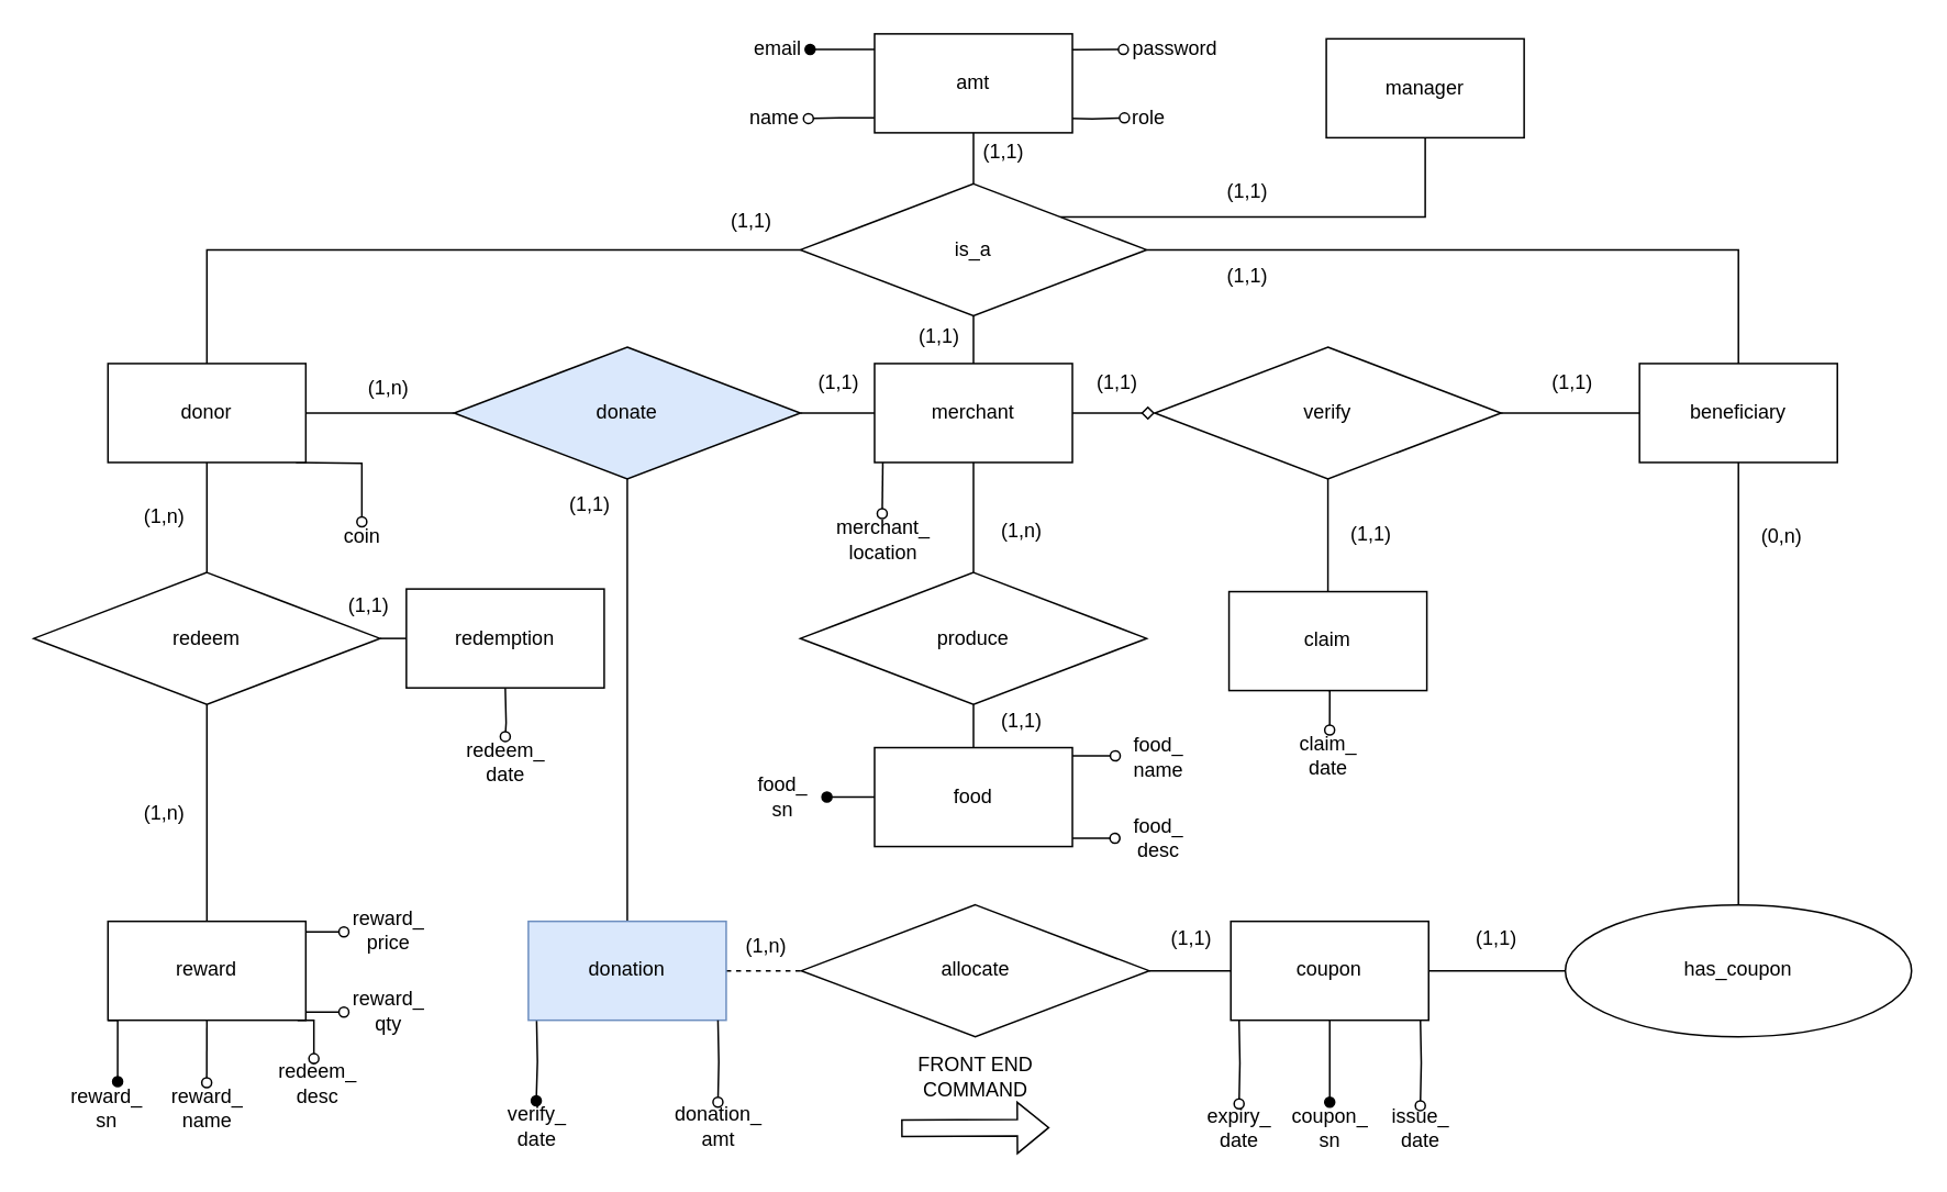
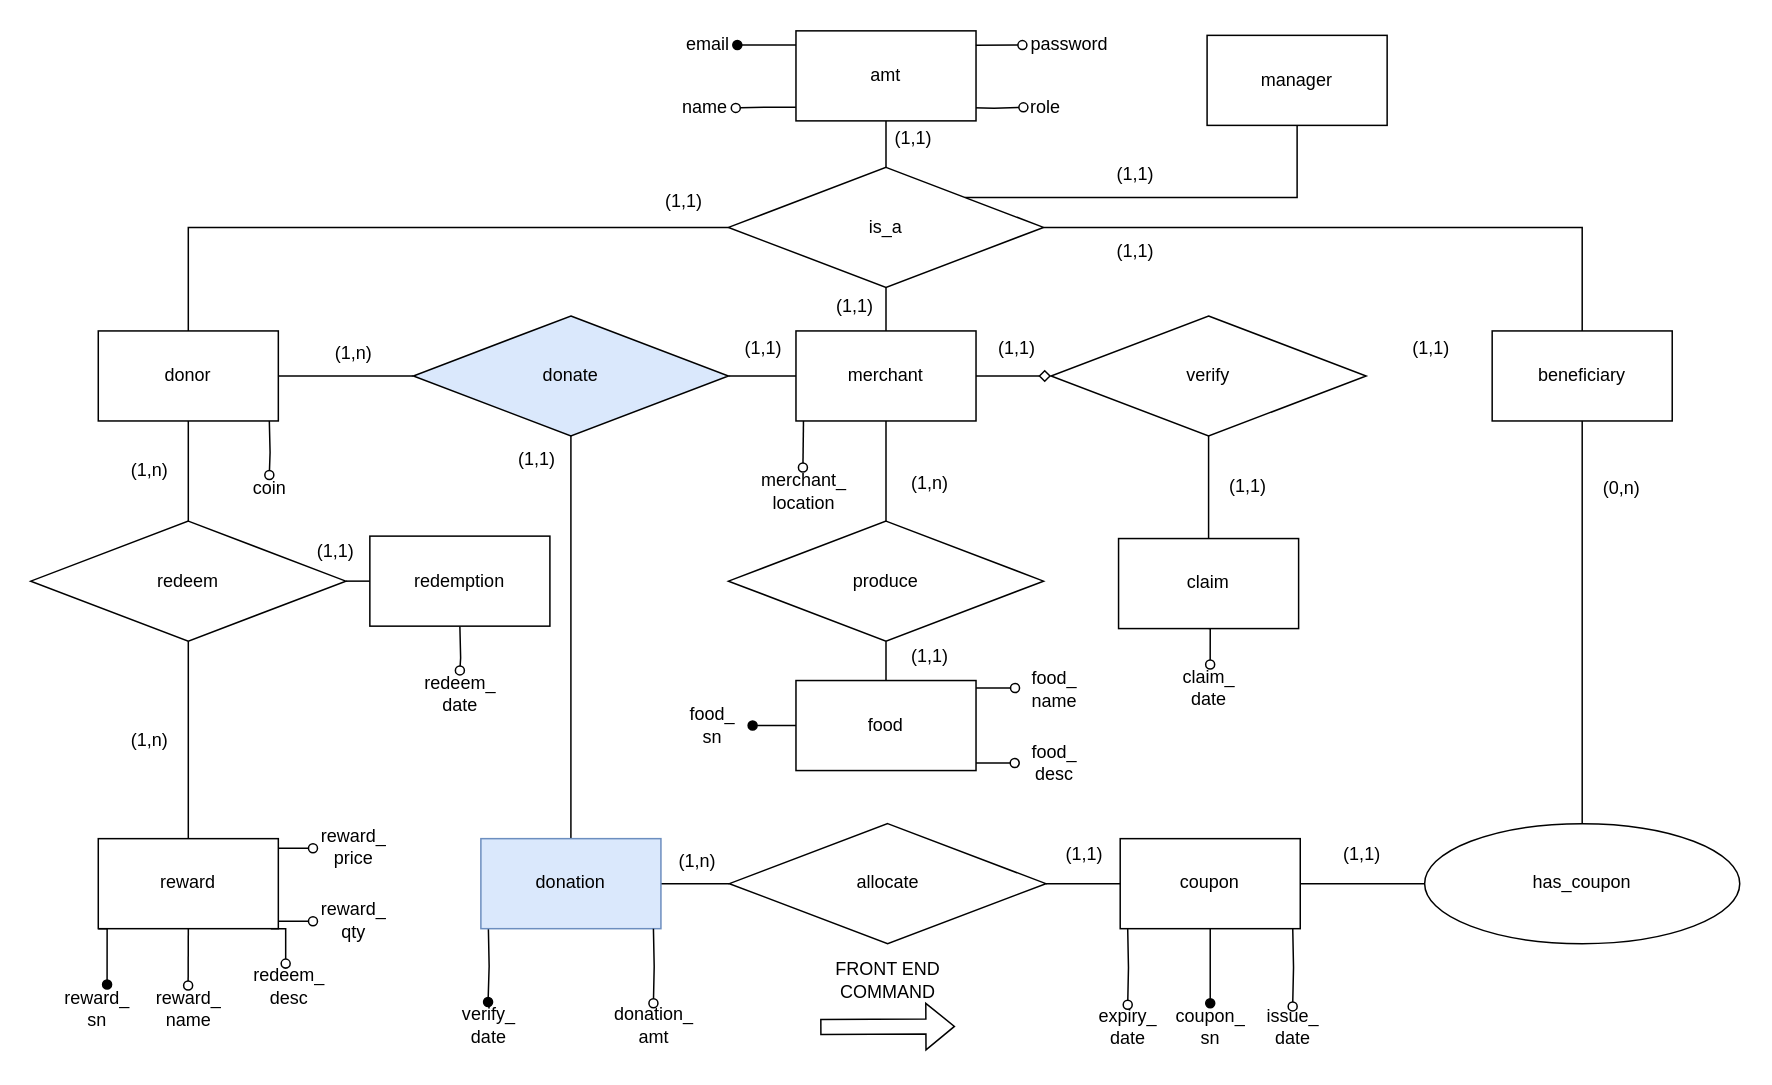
- <mxCell id="16" value="" style="edgeStyle=orthogonalEdgeStyle;rounded=0;orthogonalLoop=1;jettySize=auto;html=1;endArrow=none;endFill=0;" parent="1" source="18" target="20" edge="1"><mxGeometry relative="1" as="geometry" /></mxCell>
- <mxCell id="6" value="coin" style="text;html=1;align=center;verticalAlign=middle;resizable=0;points=[];autosize=1;strokeColor=none;fillColor=none;" parent="1" vertex="1"><mxGeometry x="203" y="316" width="32" height="18" as="geometry" /></mxCell>
+ <mxCell id="6" value="coin" style="text;html=1;align=center;verticalAlign=middle;resizable=0;points=[];autosize=1;strokeColor=none;fillColor=none;" parent="1" vertex="1"><mxGeometry x="163" y="316" width="32" height="18" as="geometry" /></mxCell>
- <mxCell id="49" style="edgeStyle=orthogonalEdgeStyle;rounded=0;orthogonalLoop=1;jettySize=auto;html=1;exitX=1;exitY=0.5;exitDx=0;exitDy=0;entryX=0;entryY=0.5;entryDx=0;entryDy=0;endArrow=none;endFill=0;dashed=1;" parent="1" source="51" target="53" edge="1"><mxGeometry relative="1" as="geometry" /></mxCell>
+ <mxCell id="49" style="edgeStyle=orthogonalEdgeStyle;rounded=0;orthogonalLoop=1;jettySize=auto;html=1;exitX=1;exitY=0.5;exitDx=0;exitDy=0;entryX=0;entryY=0.5;entryDx=0;entryDy=0;endArrow=none;endFill=0;" parent="1" source="51" target="53" edge="1"><mxGeometry relative="1" as="geometry" /></mxCell>
